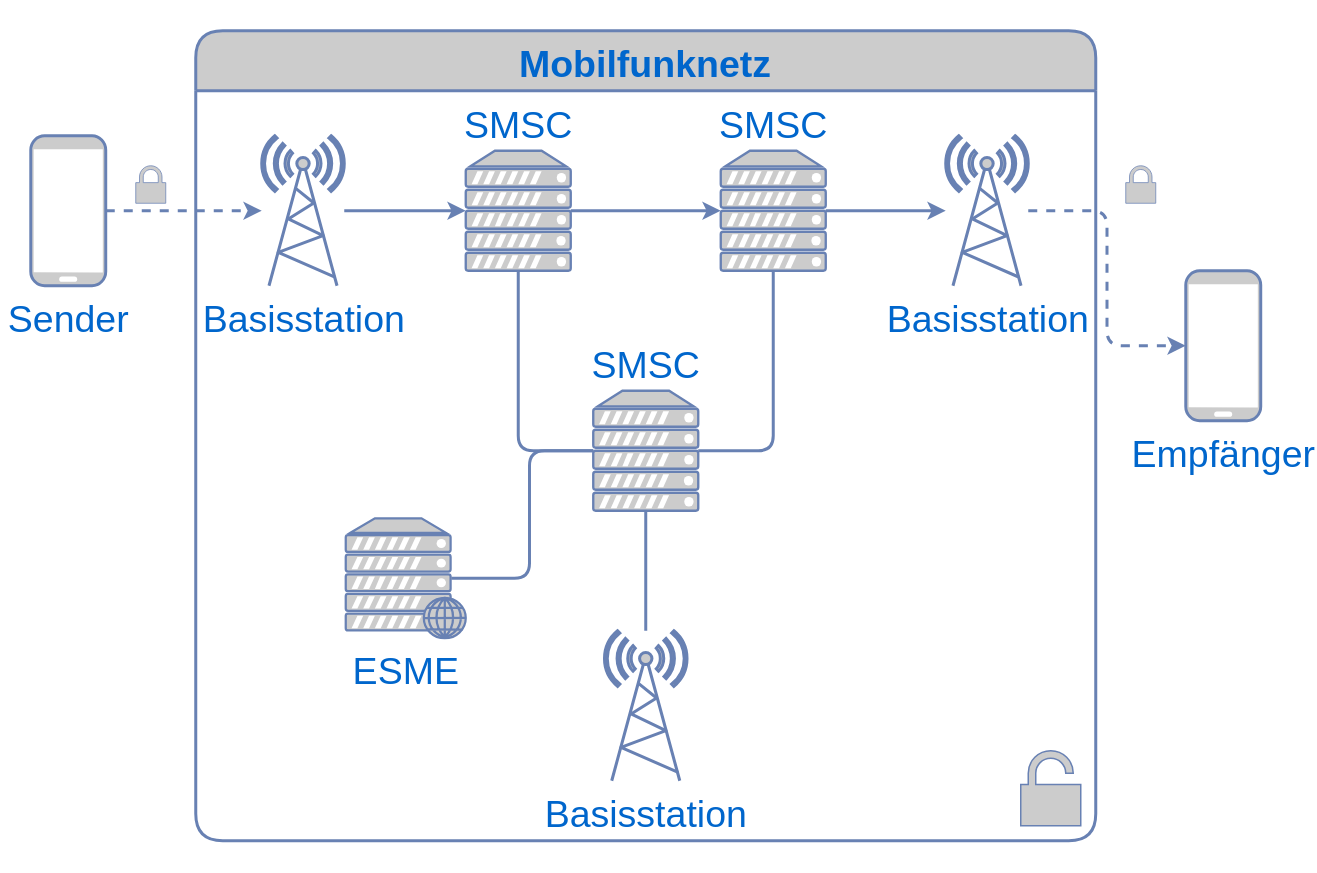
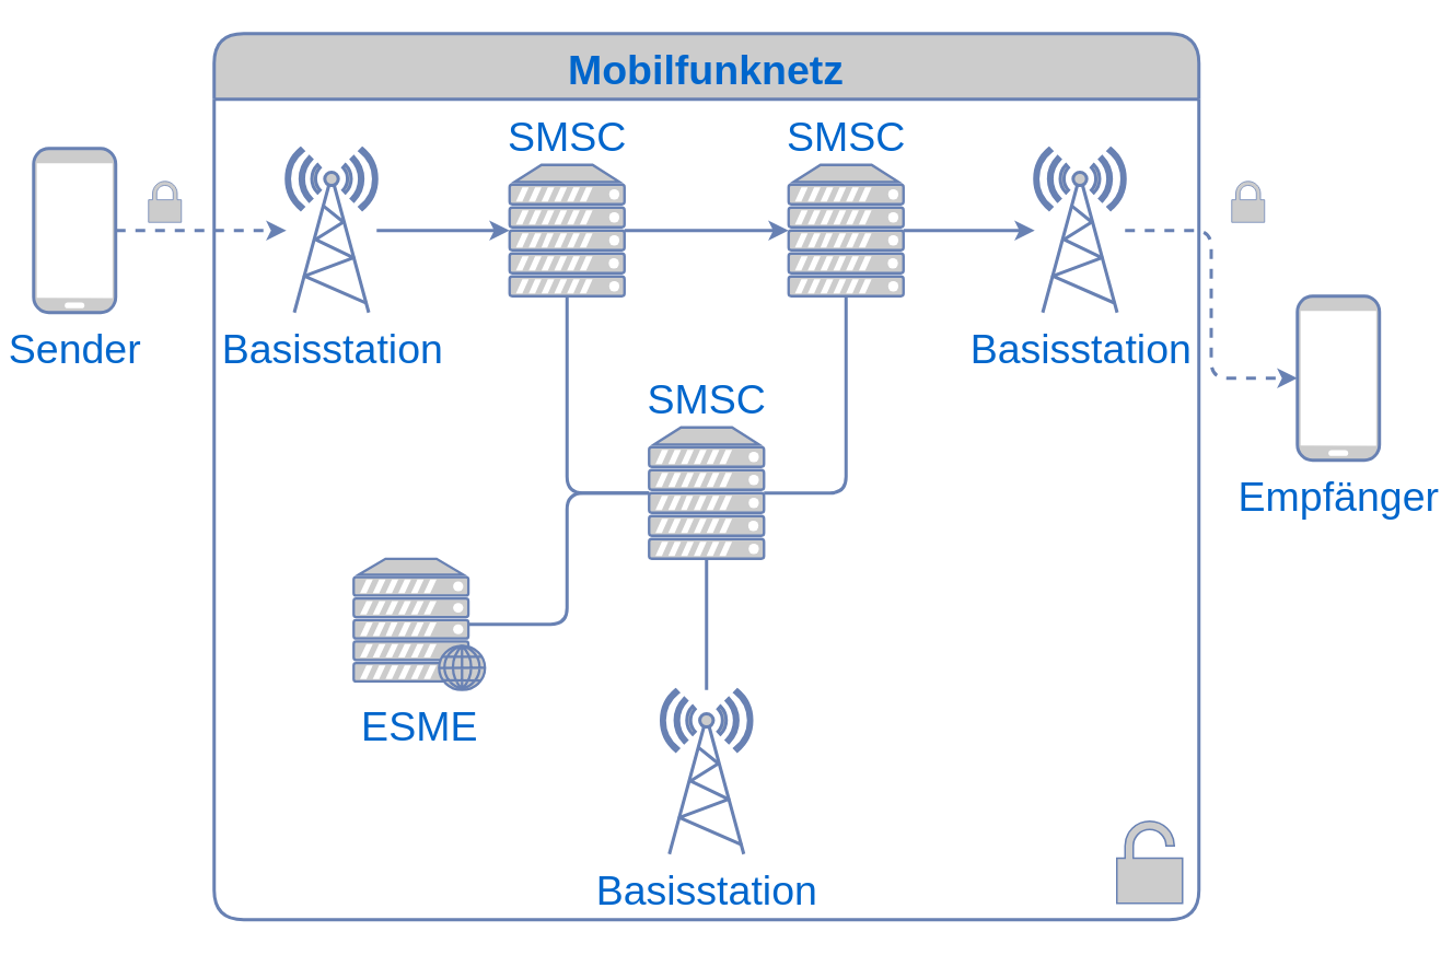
- <mxCell id="4" value="ESME" style="fontColor=#0066CC;verticalAlign=top;verticalLabelPosition=bottom;labelPosition=center;align=center;html=1;outlineConnect=0;fillColor=#CCCCCC;strokeColor=#6881B3;gradientColor=none;gradientDirection=north;strokeWidth=2;shape=mxgraph.networks.web_server;aspect=fixed;fontSize=25;" vertex="1" parent="2"><mxGeometry x="100" y="325" width="80" height="80" as="geometry" /></mxCell>
+ <mxCell id="4" value="ESME" style="fontColor=#0066CC;verticalAlign=top;verticalLabelPosition=bottom;labelPosition=center;align=center;html=1;outlineConnect=0;fillColor=#CCCCCC;strokeColor=#6881B3;gradientColor=none;gradientDirection=north;strokeWidth=2;shape=mxgraph.networks.web_server;aspect=fixed;fontSize=25;" vertex="1" parent="2"><mxGeometry x="85" y="320" width="80" height="80" as="geometry" /></mxCell>
